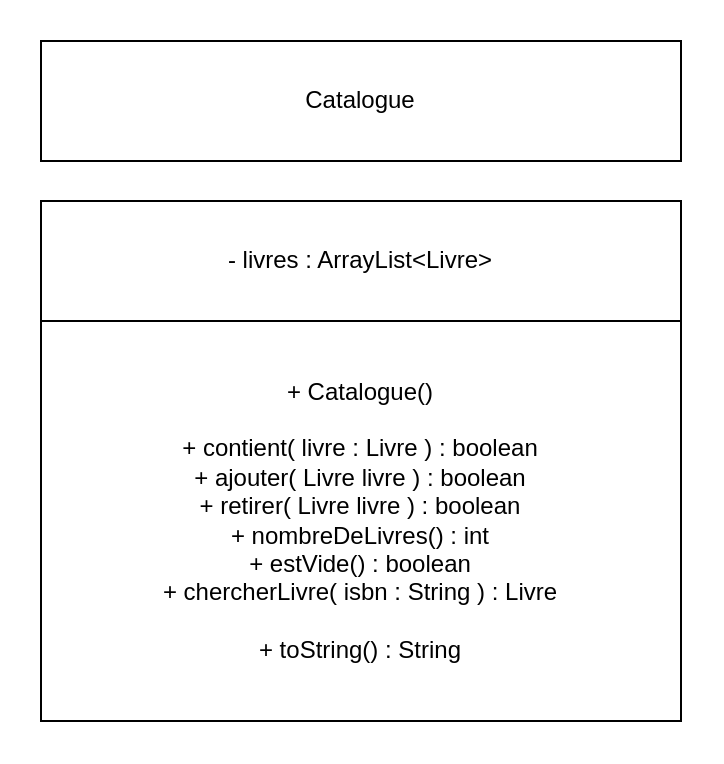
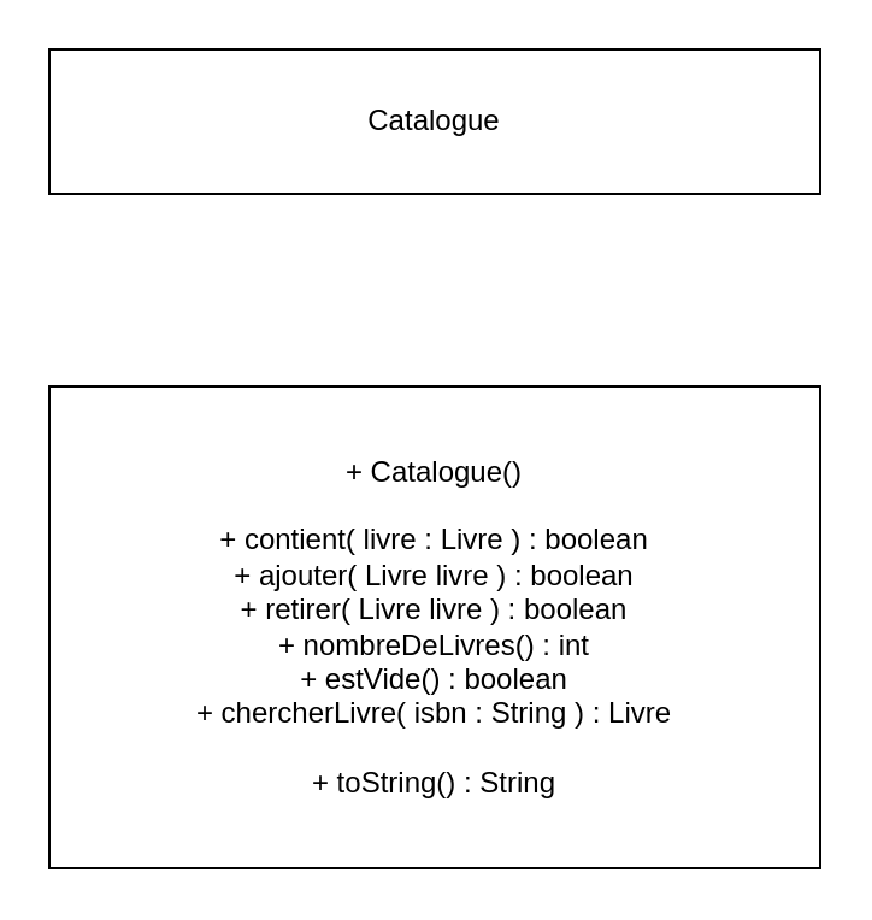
- <mxCell id="3" value="- livres : ArrayList&amp;lt;Livre&amp;gt;" style="whiteSpace=wrap;html=1;" vertex="1" parent="1"><mxGeometry x="20" y="100" width="320" height="60" as="geometry" /></mxCell>
